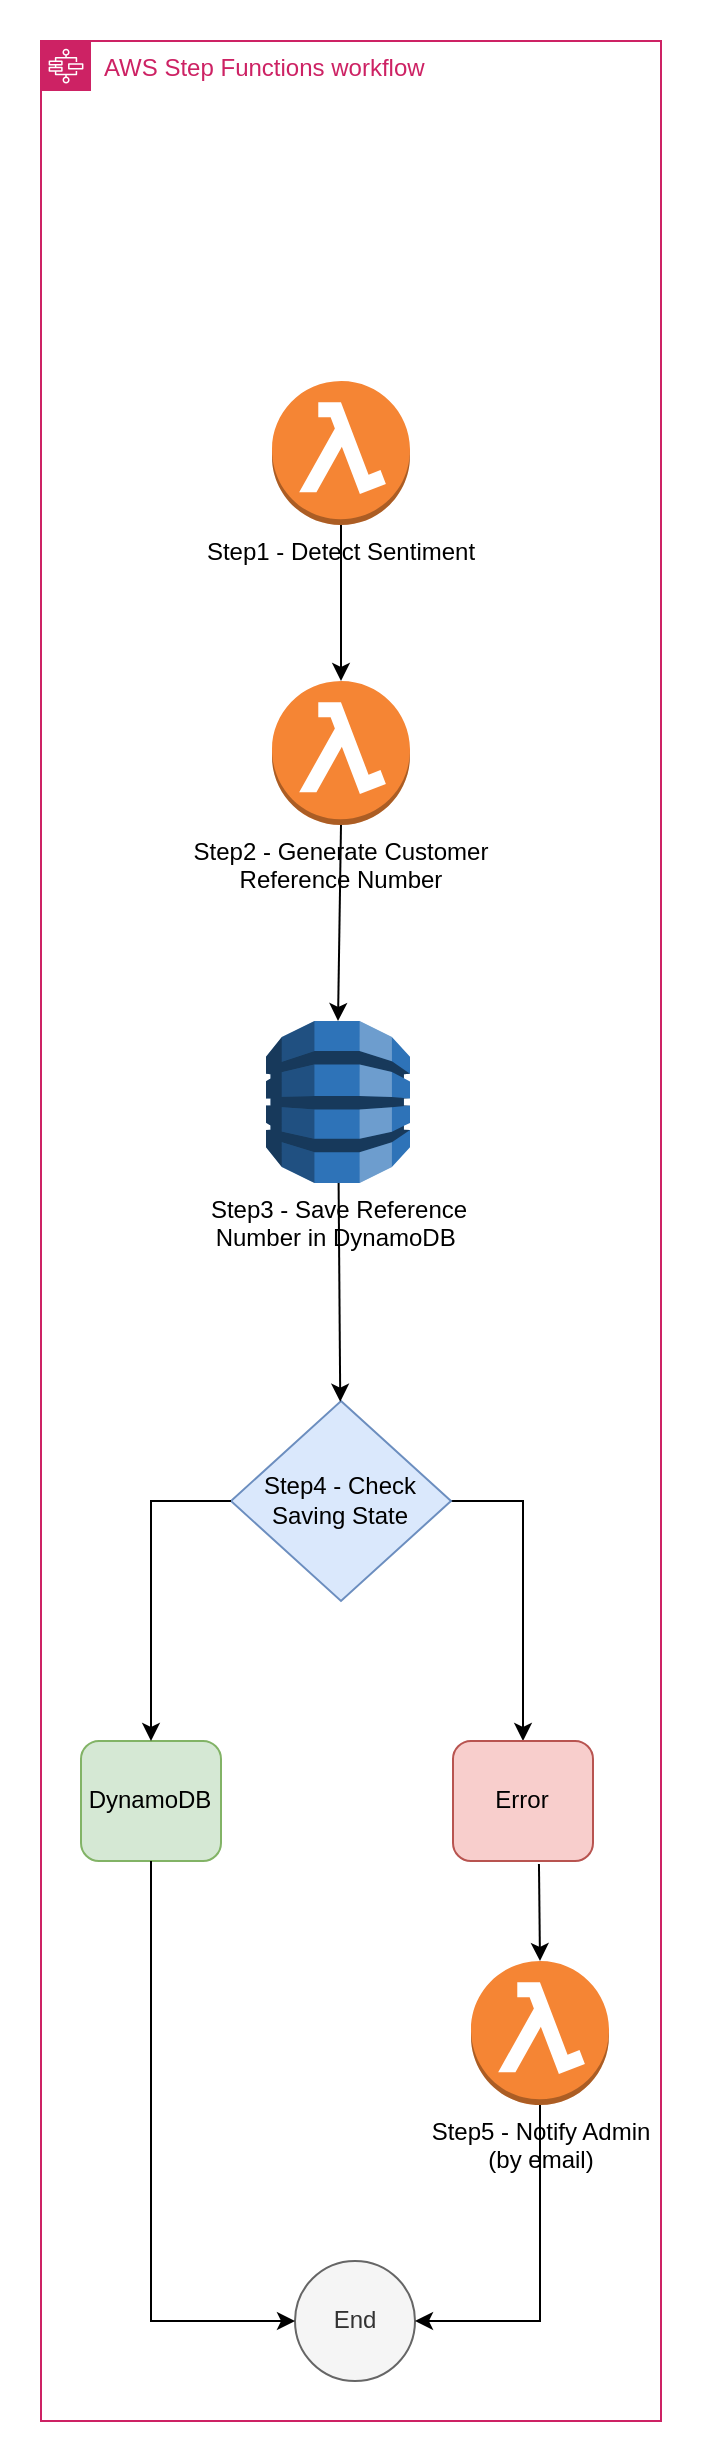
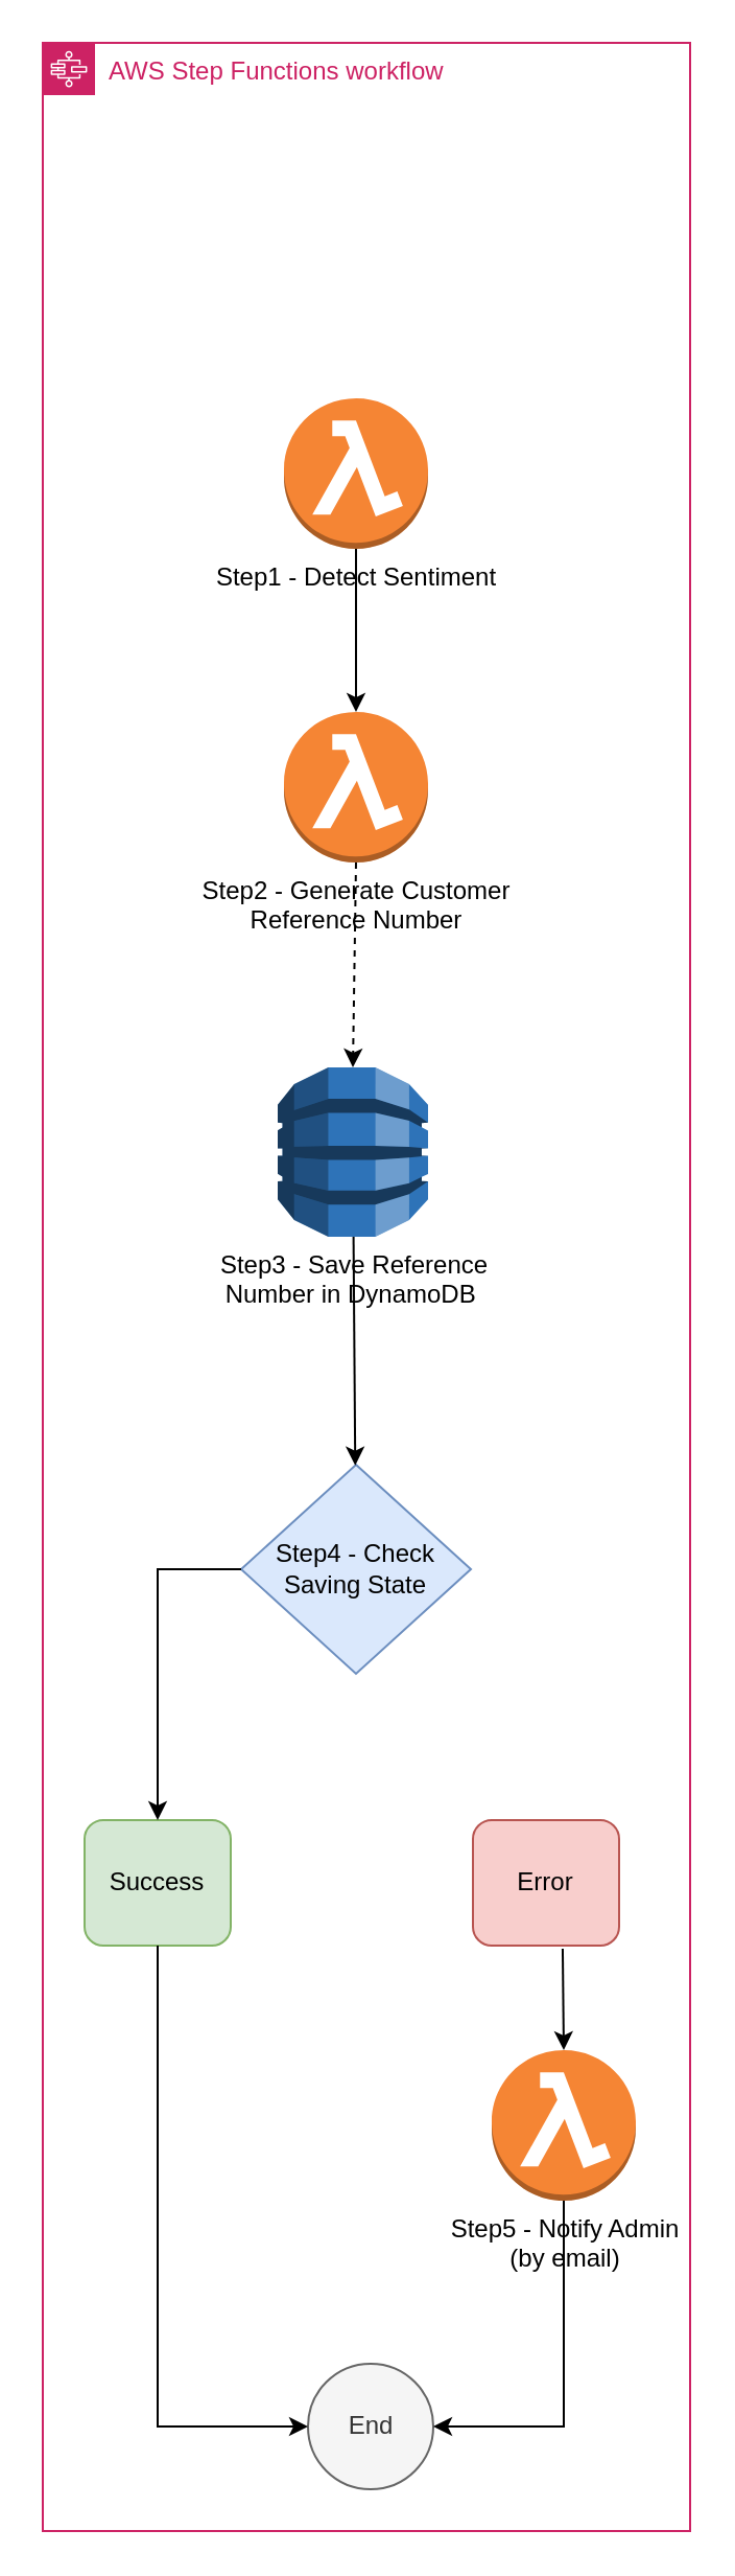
- <mxCell id="8" value="" style="endArrow=classic;html=1;rounded=0;exitX=0.5;exitY=1;exitDx=0;exitDy=0;exitPerimeter=0;entryX=0.5;entryY=0;entryDx=0;entryDy=0;entryPerimeter=0;" parent="2" source="5" target="7" edge="1"><mxGeometry width="50" height="50" relative="1" as="geometry"><mxPoint x="140" y="500" as="sourcePoint" /><mxPoint x="190" y="450" as="targetPoint" /></mxGeometry></mxCell>
+ <mxCell id="8" value="" style="endArrow=classic;html=1;rounded=0;exitX=0.5;exitY=1;exitDx=0;exitDy=0;exitPerimeter=0;entryX=0.5;entryY=0;entryDx=0;entryDy=0;entryPerimeter=0;dashed=1;" parent="2" source="5" target="7" edge="1"><mxGeometry width="50" height="50" relative="1" as="geometry"><mxPoint x="140" y="500" as="sourcePoint" /><mxPoint x="190" y="450" as="targetPoint" /></mxGeometry></mxCell>
- <mxCell id="3" value="" style="endArrow=classic;html=1;rounded=0;exitX=1;exitY=0.5;exitDx=0;exitDy=0;entryX=0.5;entryY=0;entryDx=0;entryDy=0;edgeStyle=orthogonalEdgeStyle;" parent="2" source="9" target="12" edge="1"><mxGeometry width="50" height="50" relative="1" as="geometry"><mxPoint x="140" y="870" as="sourcePoint" /><mxPoint x="190" y="820" as="targetPoint" /></mxGeometry></mxCell>
- <mxCell id="11" value="DynamoDB" style="rounded=1;whiteSpace=wrap;html=1;fillColor=#d5e8d4;strokeColor=#82b366;" parent="2" vertex="1"><mxGeometry x="20" y="850" width="70" height="60" as="geometry" /></mxCell>
+ <mxCell id="11" value="Success" style="rounded=1;whiteSpace=wrap;html=1;fillColor=#d5e8d4;strokeColor=#82b366;" parent="2" vertex="1"><mxGeometry x="20" y="850" width="70" height="60" as="geometry" /></mxCell>
